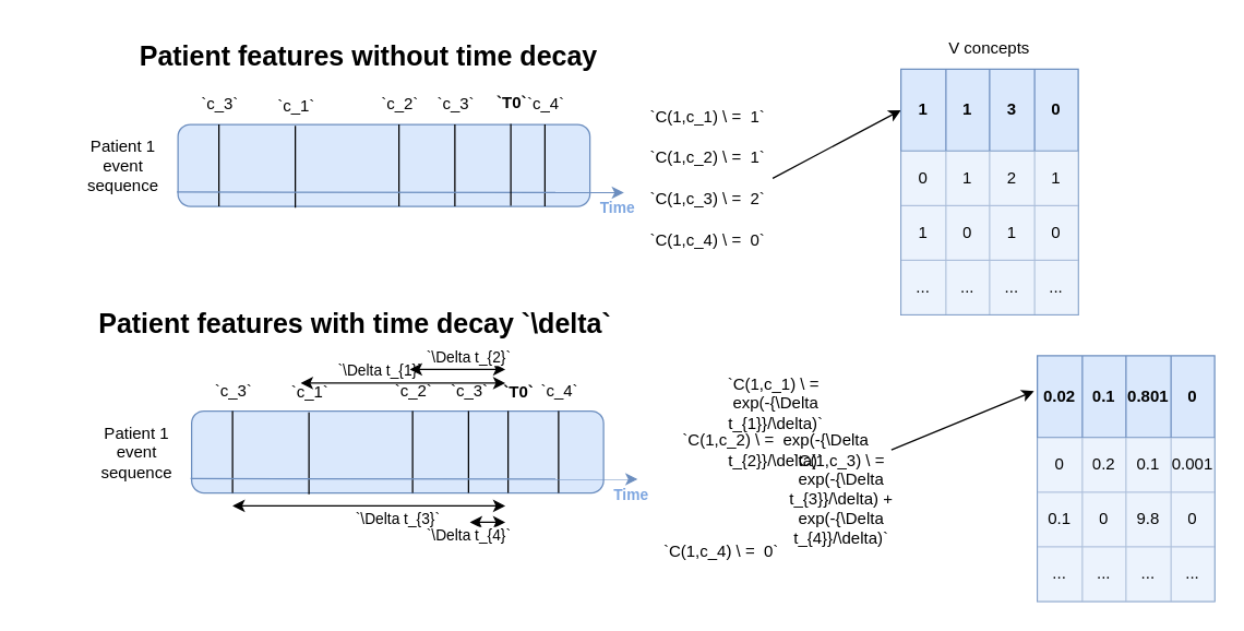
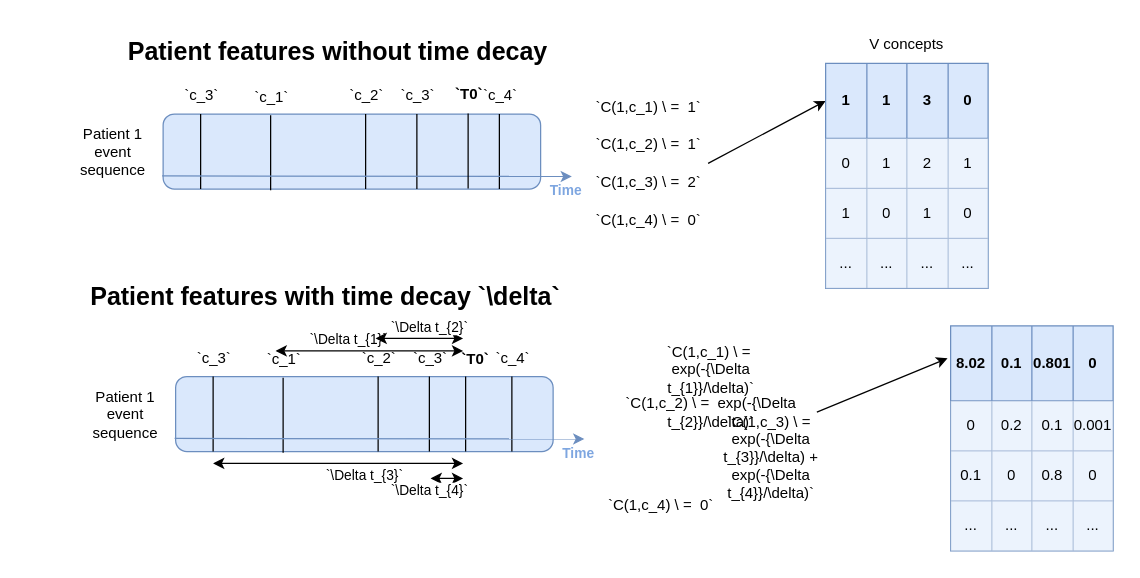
- <mxCell id="55" value="0.02" style="shape=partialRectangle;html=1;whiteSpace=wrap;connectable=0;fillColor=none;top=0;left=0;bottom=0;right=0;overflow=hidden;strokeWidth=11;fontStyle=1" parent="54" vertex="1"><mxGeometry width="33" height="60" as="geometry"><mxRectangle width="33" height="60" as="alternateBounds" /></mxGeometry></mxCell>
+ <mxCell id="55" value="8.02" style="shape=partialRectangle;html=1;whiteSpace=wrap;connectable=0;fillColor=none;top=0;left=0;bottom=0;right=0;overflow=hidden;strokeWidth=11;fontStyle=1" parent="54" vertex="1"><mxGeometry width="33" height="60" as="geometry"><mxRectangle width="33" height="60" as="alternateBounds" /></mxGeometry></mxCell>
- <mxCell id="67" value="9.8" style="shape=partialRectangle;html=1;whiteSpace=wrap;connectable=0;top=0;left=0;bottom=0;right=0;overflow=hidden;opacity=50;" parent="64" vertex="1"><mxGeometry x="65" width="33" height="40" as="geometry"><mxRectangle width="33" height="40" as="alternateBounds" /></mxGeometry></mxCell>
+ <mxCell id="67" value="0.8" style="shape=partialRectangle;html=1;whiteSpace=wrap;connectable=0;top=0;left=0;bottom=0;right=0;overflow=hidden;opacity=50;" parent="64" vertex="1"><mxGeometry x="65" width="33" height="40" as="geometry"><mxRectangle width="33" height="40" as="alternateBounds" /></mxGeometry></mxCell>
